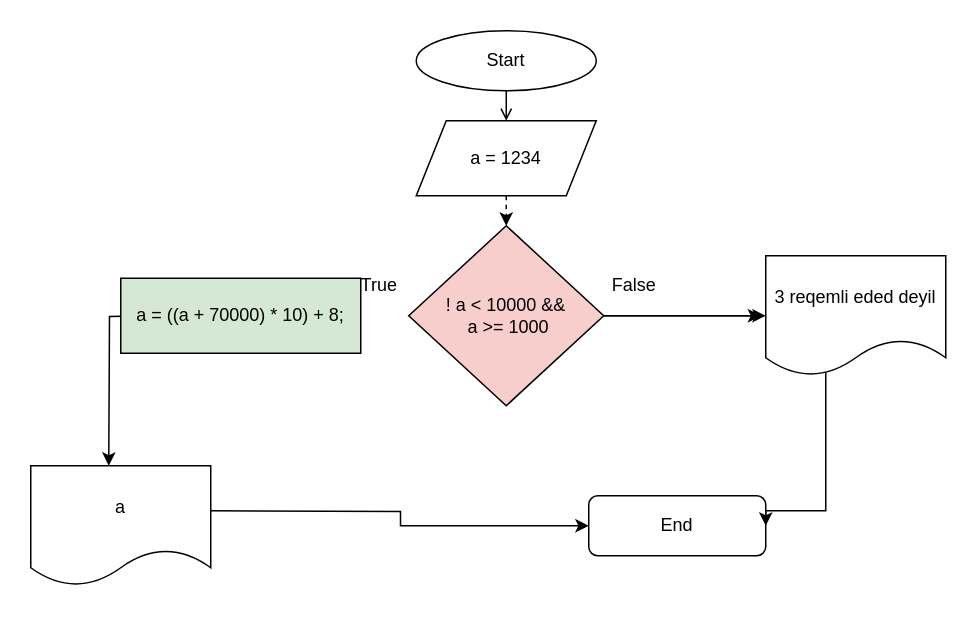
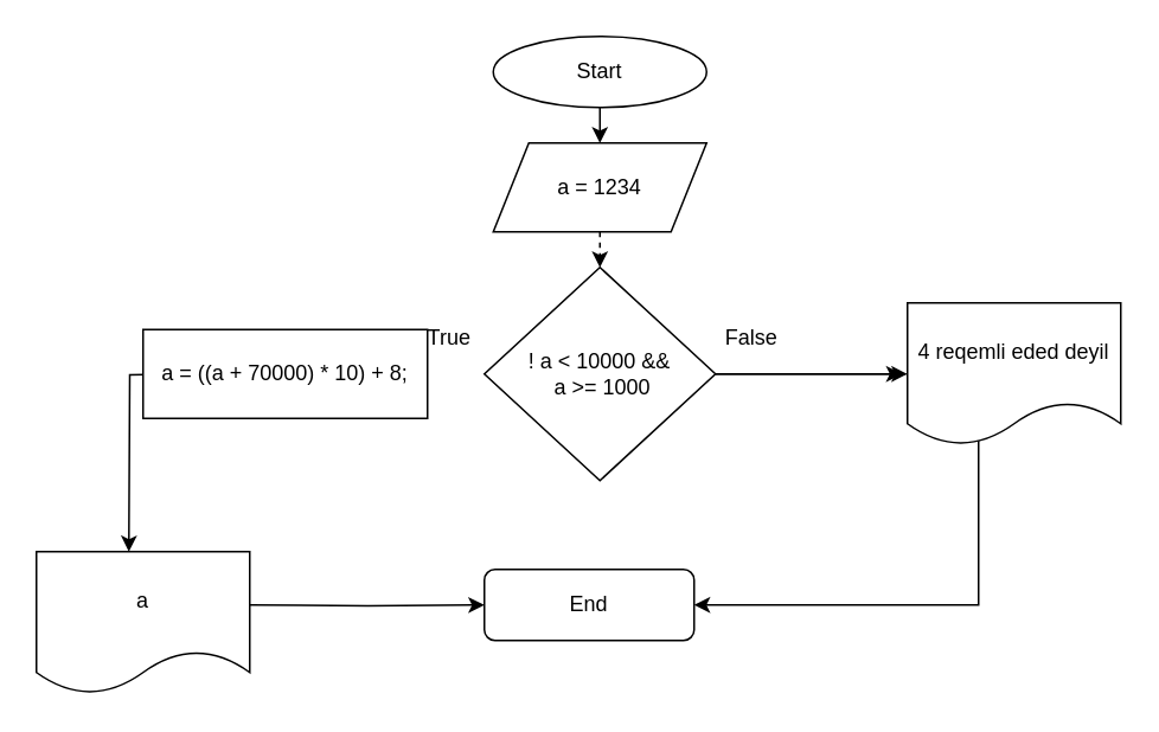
- <mxCell id="3" style="edgeStyle=orthogonalEdgeStyle;rounded=0;orthogonalLoop=1;jettySize=auto;html=1;exitX=0.5;exitY=1;exitDx=0;exitDy=0;entryX=0.5;entryY=0;entryDx=0;entryDy=0;endArrow=open;" parent="1" source="4" target="6" edge="1"><mxGeometry relative="1" as="geometry" /></mxCell>
+ <mxCell id="3" style="edgeStyle=orthogonalEdgeStyle;rounded=0;orthogonalLoop=1;jettySize=auto;html=1;exitX=0.5;exitY=1;exitDx=0;exitDy=0;entryX=0.5;entryY=0;entryDx=0;entryDy=0;" parent="1" source="4" target="6" edge="1"><mxGeometry relative="1" as="geometry" /></mxCell>
- <mxCell id="17" value="&lt;span&gt;3 reqemli eded deyil&lt;/span&gt;" style="shape=document;whiteSpace=wrap;html=1;boundedLbl=1;" parent="1" vertex="1"><mxGeometry x="510" y="170" width="120" height="80" as="geometry" /></mxCell>
+ <mxCell id="17" value="&lt;span&gt;4 reqemli eded deyil&lt;/span&gt;" style="shape=document;whiteSpace=wrap;html=1;boundedLbl=1;" parent="1" vertex="1"><mxGeometry x="510" y="170" width="120" height="80" as="geometry" /></mxCell>
- <mxCell id="15" value="a = ((a + 70000) * 10) + 8;" style="rounded=0;whiteSpace=wrap;html=1;fillColor=#d5e8d4;" parent="1" vertex="1"><mxGeometry x="80" y="185" width="160" height="50" as="geometry" /></mxCell>
+ <mxCell id="15" value="a = ((a + 70000) * 10) + 8;" style="rounded=0;whiteSpace=wrap;html=1;" parent="1" vertex="1"><mxGeometry x="80" y="185" width="160" height="50" as="geometry" /></mxCell>
- <mxCell id="9" value="! a &amp;lt; 10000 &amp;amp;&amp;amp;&lt;br&gt;&amp;nbsp;a &amp;gt;= 1000" style="rhombus;whiteSpace=wrap;html=1;fillColor=#f8cecc;" parent="1" vertex="1"><mxGeometry x="272" y="150" width="130" height="120" as="geometry" /></mxCell>
+ <mxCell id="9" value="! a &amp;lt; 10000 &amp;amp;&amp;amp;&lt;br&gt;&amp;nbsp;a &amp;gt;= 1000" style="rhombus;whiteSpace=wrap;html=1;" parent="1" vertex="1"><mxGeometry x="272" y="150" width="130" height="120" as="geometry" /></mxCell>
- <mxCell id="2" value="End" style="rounded=1;whiteSpace=wrap;html=1;" parent="1" vertex="1"><mxGeometry x="392" y="330" width="118" height="40" as="geometry" /></mxCell>
+ <mxCell id="2" value="End" style="rounded=1;whiteSpace=wrap;html=1;" parent="1" vertex="1"><mxGeometry x="272" y="320" width="118" height="40" as="geometry" /></mxCell>
